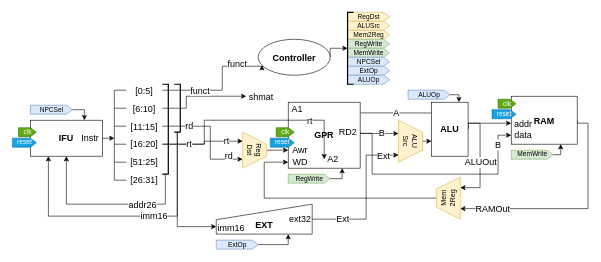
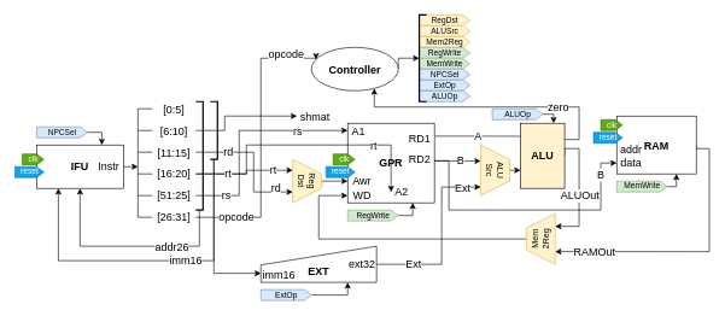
+ <mxCell id="26" style="edgeStyle=orthogonalEdgeStyle;rounded=0;orthogonalLoop=1;jettySize=auto;html=1;exitX=1;exitY=0.5;exitDx=0;exitDy=0;entryX=0;entryY=0.25;entryDx=0;entryDy=0;fontSize=15;" parent="1" source="29" target="4" edge="1"><mxGeometry relative="1" as="geometry"><mxPoint x="320" y="300" as="sourcePoint" /><Array as="points"><mxPoint x="360" y="300" /><mxPoint x="360" y="80" /></Array></mxGeometry></mxCell>
+ <mxCell id="27" value="opcode" style="edgeLabel;html=1;align=center;verticalAlign=middle;resizable=0;points=[];fontSize=15;" parent="26" vertex="1" connectable="0"><mxGeometry x="0.555" relative="1" as="geometry"><mxPoint x="34.0" y="-14.76" as="offset" /></mxGeometry></mxCell>
+ <mxCell id="28" value="opcode" style="edgeLabel;html=1;align=center;verticalAlign=middle;resizable=0;points=[];fontSize=15;" parent="26" vertex="1" connectable="0"><mxGeometry x="-0.723" y="-1" relative="1" as="geometry"><mxPoint x="1.14" y="-2" as="offset" /></mxGeometry></mxCell>
- <mxCell id="45" style="edgeStyle=orthogonalEdgeStyle;rounded=0;orthogonalLoop=1;jettySize=auto;html=1;exitX=1;exitY=0.5;exitDx=0;exitDy=0;entryX=0;entryY=0.75;entryDx=0;entryDy=0;fontSize=15;" parent="1" source="48" target="4" edge="1"><mxGeometry relative="1" as="geometry"><mxPoint x="320" y="150" as="sourcePoint" /><Array as="points"><mxPoint x="370" y="150" /><mxPoint x="370" y="110" /></Array></mxGeometry></mxCell>
- <mxCell id="46" value="funct" style="edgeLabel;html=1;align=center;verticalAlign=middle;resizable=0;points=[];fontSize=15;" parent="45" vertex="1" connectable="0"><mxGeometry x="0.323" y="3" relative="1" as="geometry"><mxPoint x="27" y="-7.62" as="offset" /></mxGeometry></mxCell>
- <mxCell id="47" value="funct" style="edgeLabel;html=1;align=center;verticalAlign=middle;resizable=0;points=[];fontSize=15;" parent="45" vertex="1" connectable="0"><mxGeometry x="-0.404" relative="1" as="geometry"><mxPoint x="0.48" y="-1" as="offset" /></mxGeometry></mxCell>
+ <mxCell id="14" style="edgeStyle=orthogonalEdgeStyle;rounded=0;orthogonalLoop=1;jettySize=auto;html=1;exitX=1;exitY=0.25;exitDx=0;exitDy=0;entryX=0.75;entryY=1;entryDx=0;entryDy=0;" edge="1" parent="1" source="16" target="4"><mxGeometry relative="1" as="geometry" /></mxCell>
+ <mxCell id="15" value="zero" style="edgeLabel;html=1;align=center;verticalAlign=middle;resizable=0;points=[];fontSize=15;" vertex="1" connectable="0" parent="14"><mxGeometry x="-0.492" relative="1" as="geometry"><mxPoint as="offset" /></mxGeometry></mxCell>
+ <mxCell id="72" value="RD1" style="text;html=1;strokeColor=none;fillColor=none;align=center;verticalAlign=middle;whiteSpace=wrap;rounded=0;fontSize=15;" parent="1" vertex="1"><mxGeometry x="560" y="180" width="40" height="20" as="geometry" /></mxCell>
- <mxCell id="13" style="edgeStyle=orthogonalEdgeStyle;rounded=0;orthogonalLoop=1;jettySize=auto;html=1;exitX=1;exitY=0.5;exitDx=0;exitDy=0;entryX=0;entryY=0.5;entryDx=0;entryDy=0;fontSize=15;" parent="1" source="16" target="79" edge="1"><mxGeometry relative="1" as="geometry"><Array as="points"><mxPoint x="780" y="205" /></Array></mxGeometry></mxCell>
- <mxCell id="16" value="ALU" style="rounded=0;whiteSpace=wrap;html=1;fontSize=15;fontStyle=1" parent="1" vertex="1"><mxGeometry x="719" y="169.97" width="61" height="90.03" as="geometry" /></mxCell>
+ <mxCell id="16" value="ALU" style="rounded=0;whiteSpace=wrap;html=1;fontSize=15;fontStyle=1;fillColor=#fff2cc;" parent="1" vertex="1"><mxGeometry x="719" y="169.97" width="61" height="90.03" as="geometry" /></mxCell>
+ <mxCell id="30" style="edgeStyle=orthogonalEdgeStyle;rounded=0;orthogonalLoop=1;jettySize=auto;html=1;exitX=1;exitY=0.5;exitDx=0;exitDy=0;fontSize=15;entryX=0;entryY=0.5;entryDx=0;entryDy=0;" parent="1" source="33" target="67" edge="1"><mxGeometry relative="1" as="geometry"><mxPoint x="320" y="270" as="sourcePoint" /><mxPoint x="460" y="200" as="targetPoint" /><Array as="points"><mxPoint x="330" y="270" /><mxPoint x="330" y="180" /></Array></mxGeometry></mxCell>
+ <mxCell id="31" value="rs" style="edgeLabel;html=1;align=center;verticalAlign=middle;resizable=0;points=[];fontSize=15;" parent="30" vertex="1" connectable="0"><mxGeometry x="-0.15" y="2" relative="1" as="geometry"><mxPoint x="82" y="-22.38" as="offset" /></mxGeometry></mxCell>
+ <mxCell id="32" value="rs" style="edgeLabel;html=1;align=center;verticalAlign=middle;resizable=0;points=[];fontSize=15;" parent="30" vertex="1" connectable="0"><mxGeometry x="-0.736" y="-1" relative="1" as="geometry"><mxPoint x="1.48" y="-2" as="offset" /></mxGeometry></mxCell>
